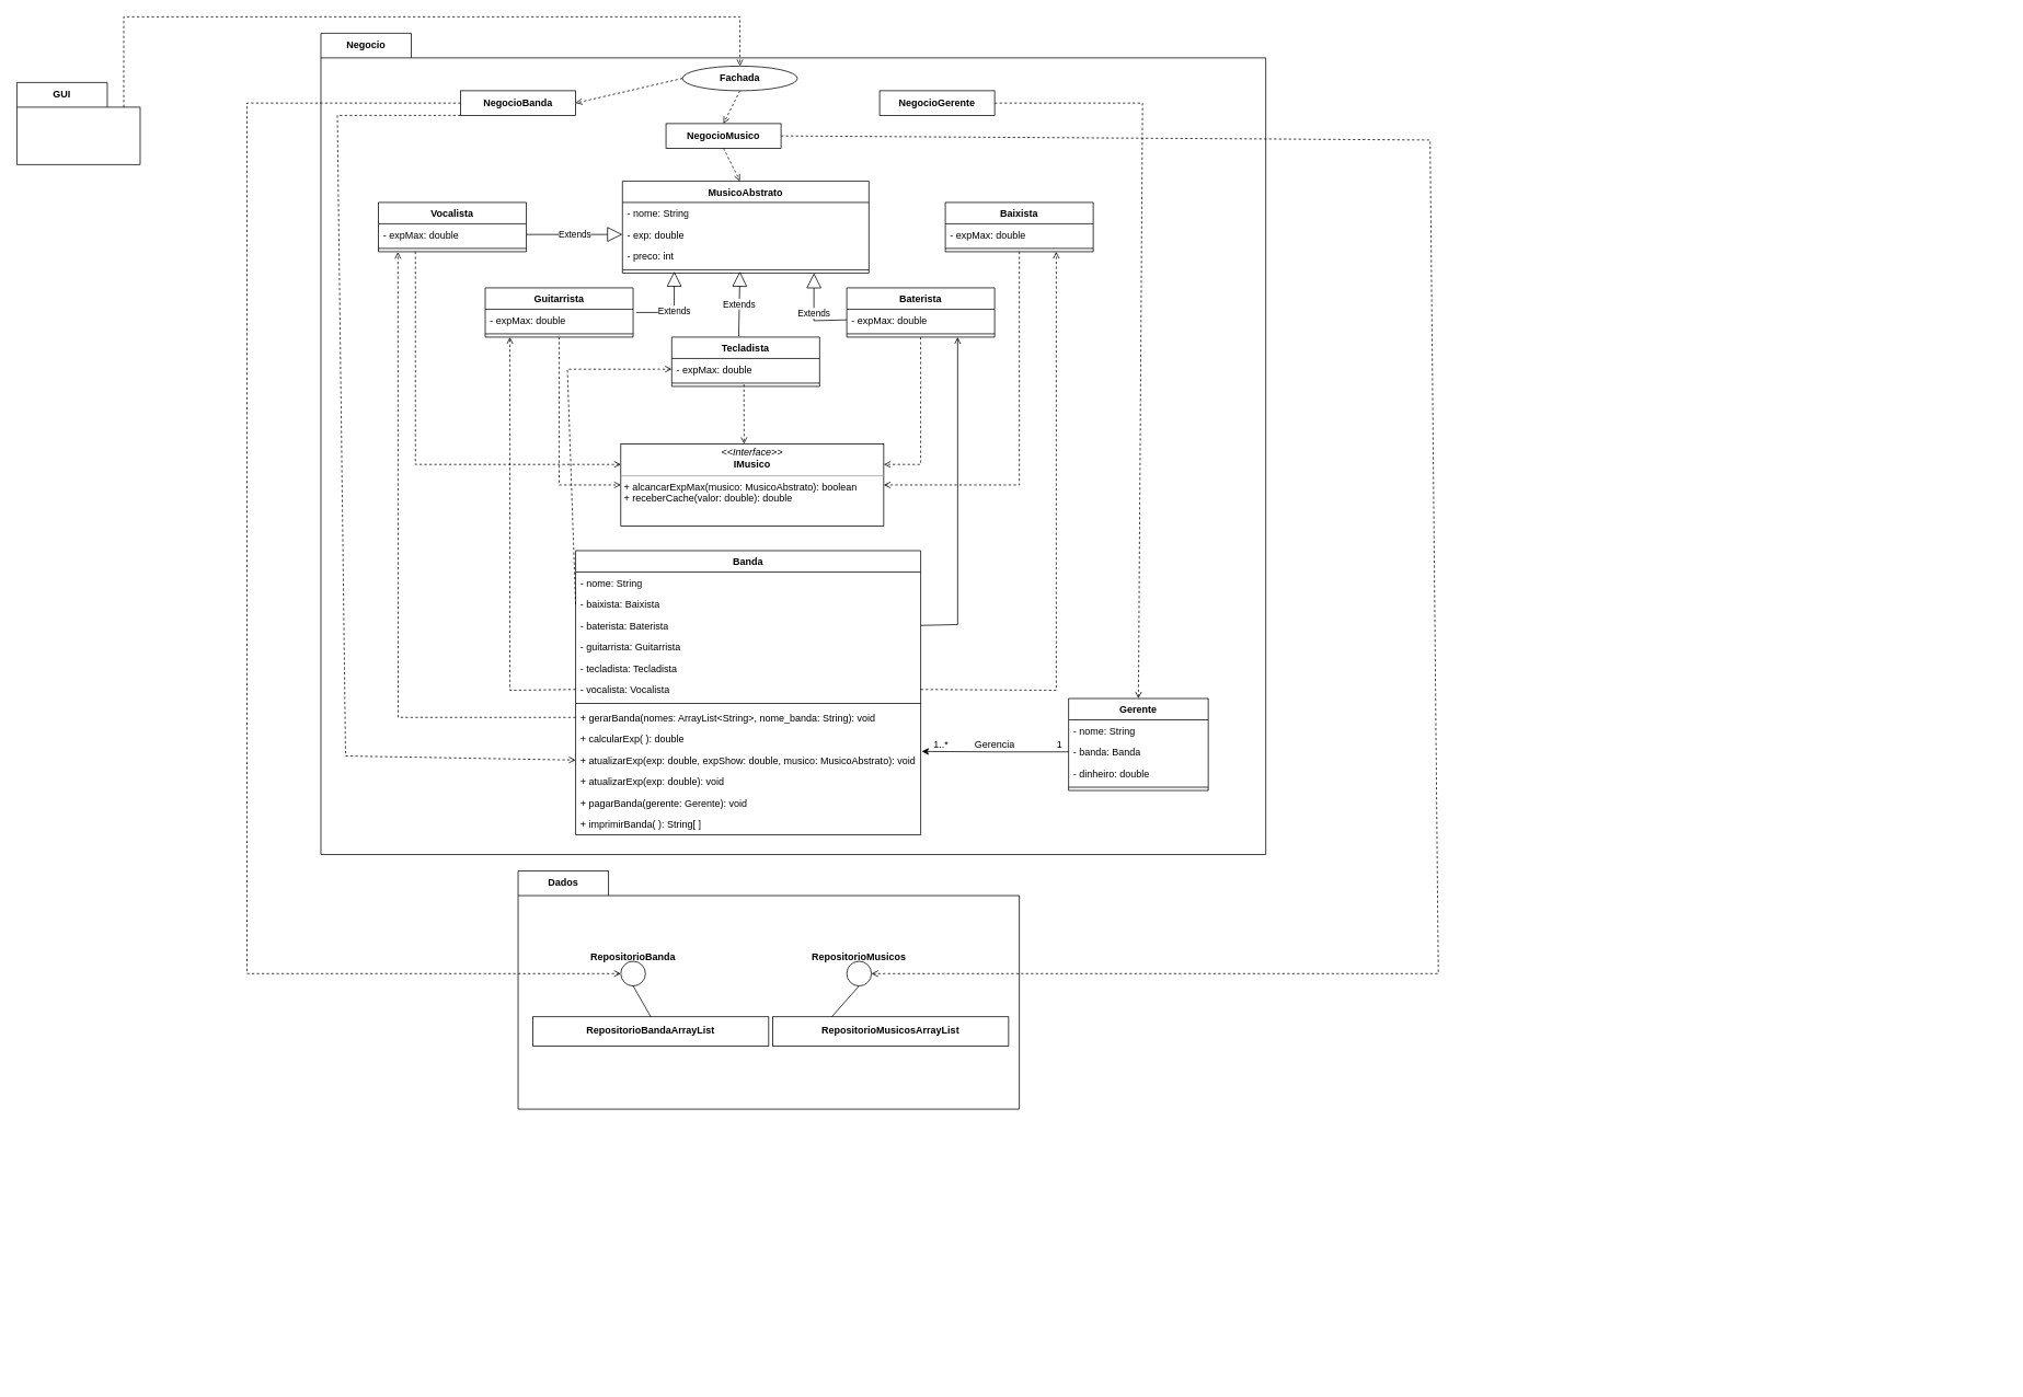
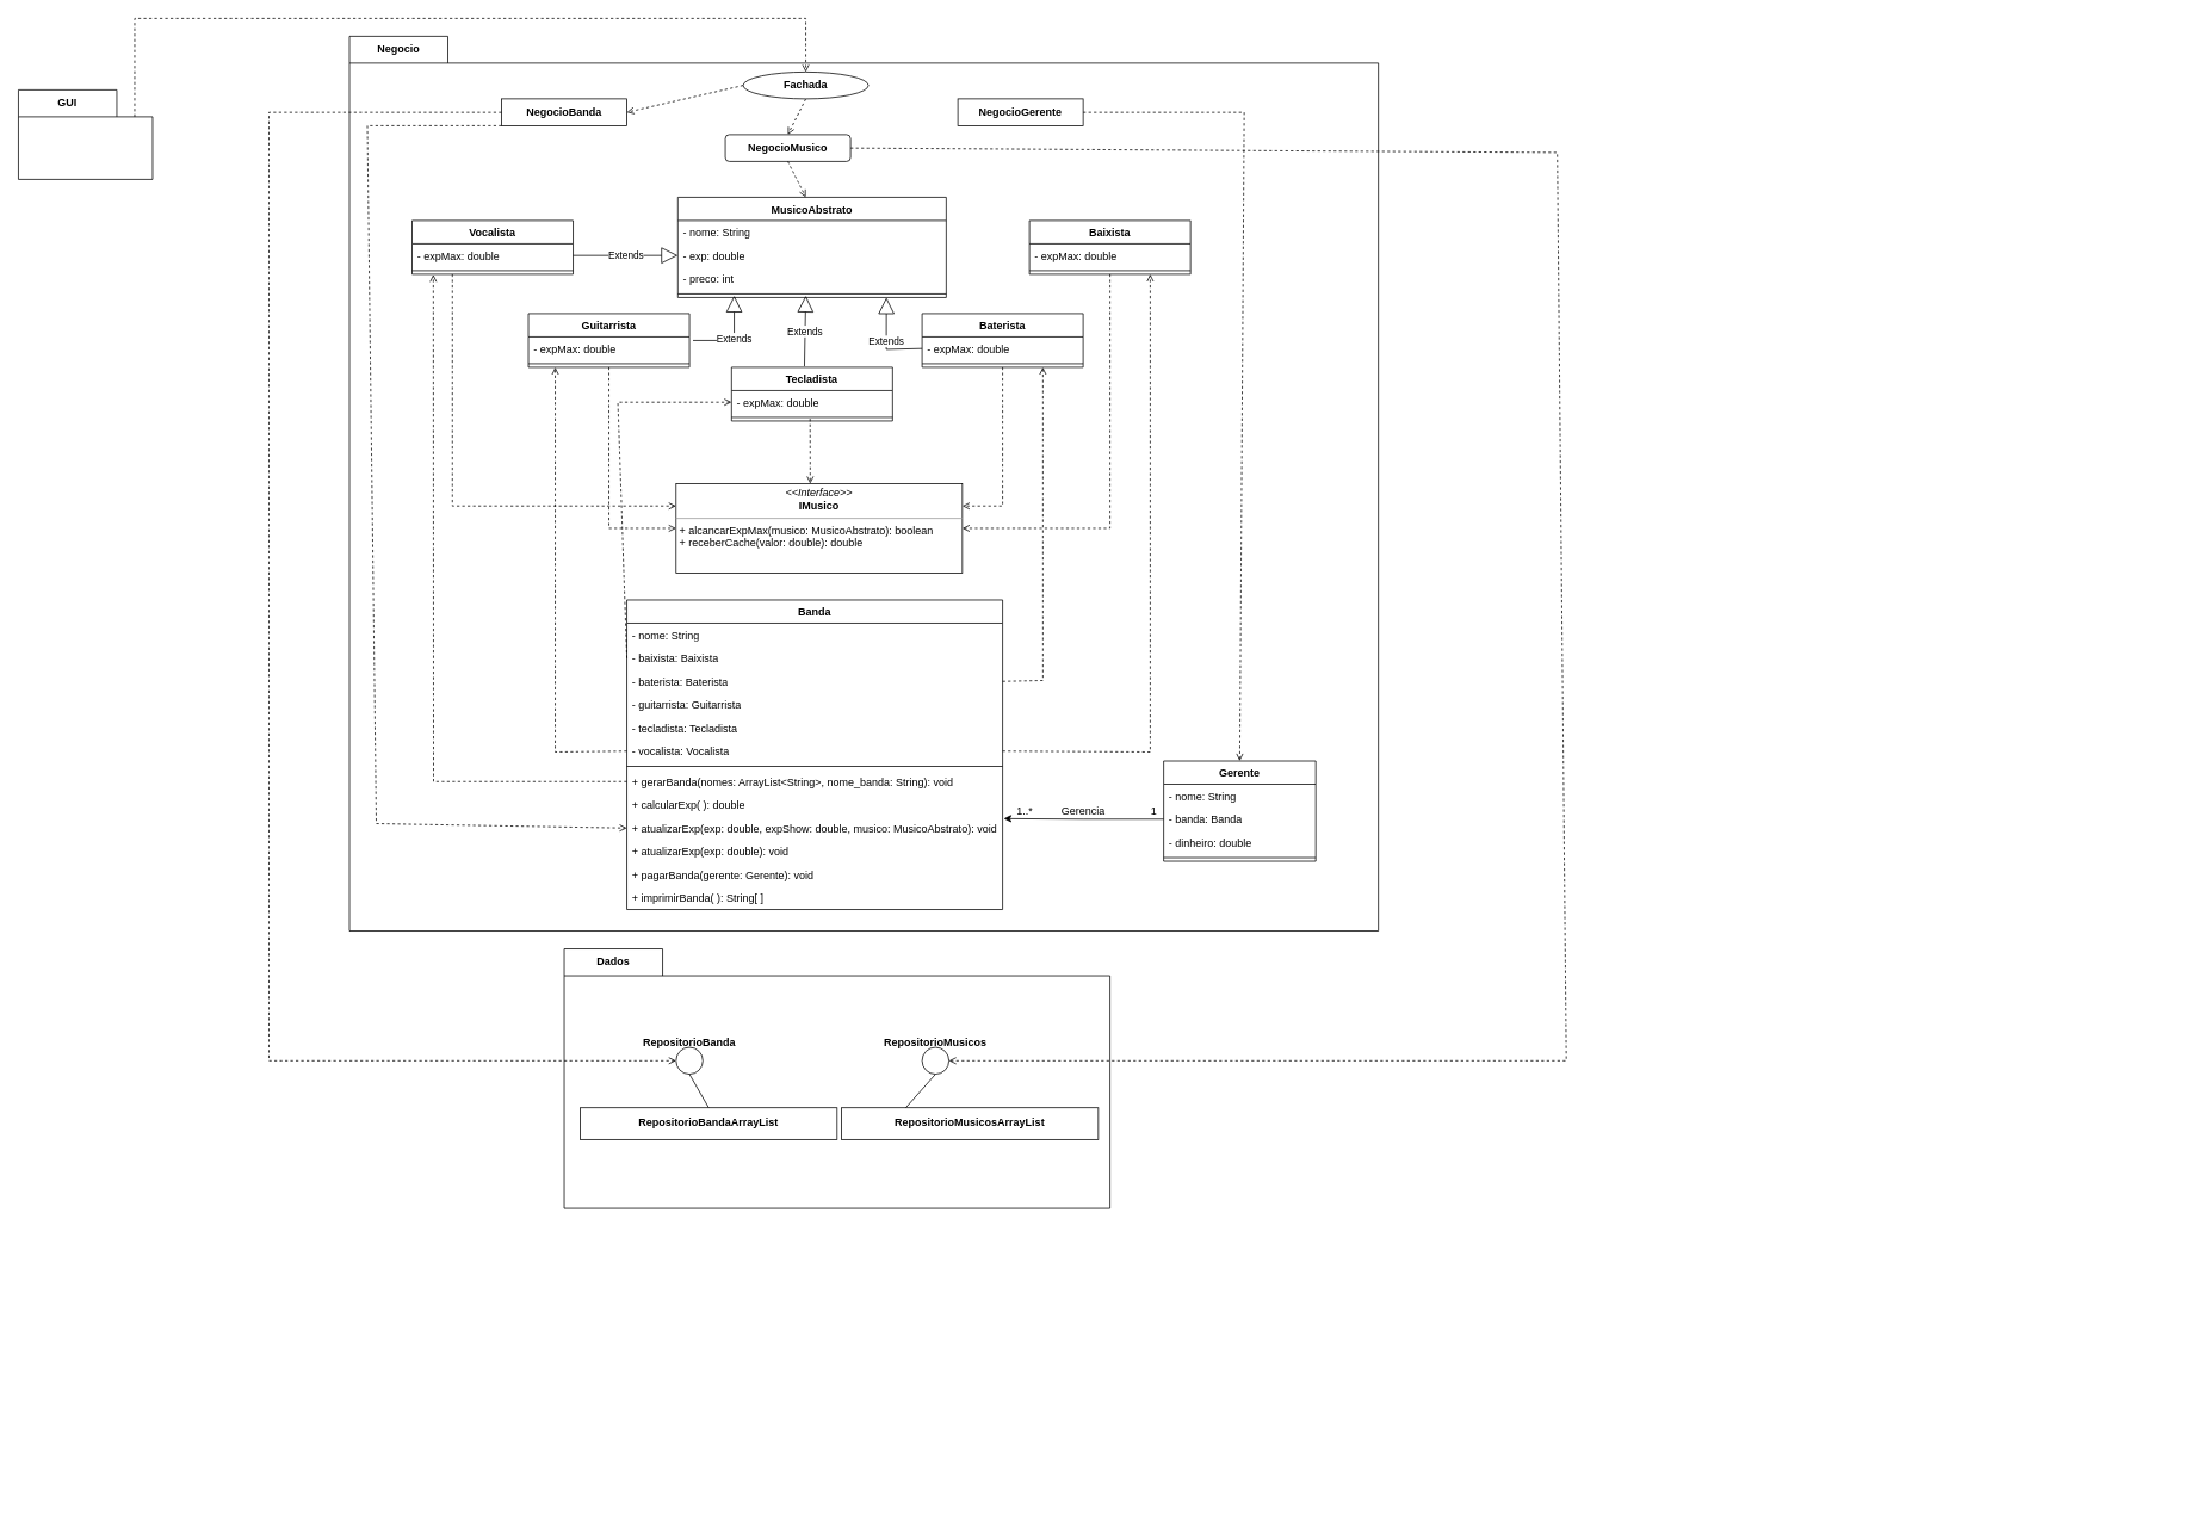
- <mxCell id="4" value="NegocioMusico" style="fontStyle=1;whiteSpace=wrap;html=1;" vertex="1" parent="2"><mxGeometry x="420" y="110" width="140" height="30" as="geometry" /></mxCell>
+ <mxCell id="4" value="NegocioMusico" style="fontStyle=1;whiteSpace=wrap;html=1;rounded=1;" vertex="1" parent="2"><mxGeometry x="420" y="110" width="140" height="30" as="geometry" /></mxCell>
- <mxCell id="63" value="" style="html=1;verticalAlign=bottom;labelBackgroundColor=none;endArrow=open;endFill=0;dashed=0;rounded=0;exitX=1;exitY=0.5;exitDx=0;exitDy=0;entryX=0.75;entryY=1;entryDx=0;entryDy=0;" edge="1" parent="1" source="30" target="18"><mxGeometry width="160" relative="1" as="geometry"><mxPoint x="1340" y="460" as="sourcePoint" /><mxPoint x="1500" y="460" as="targetPoint" /><Array as="points"><mxPoint x="1165" y="760" /></Array></mxGeometry></mxCell>
+ <mxCell id="63" value="" style="html=1;verticalAlign=bottom;labelBackgroundColor=none;endArrow=open;endFill=0;dashed=1;rounded=0;exitX=1;exitY=0.5;exitDx=0;exitDy=0;entryX=0.75;entryY=1;entryDx=0;entryDy=0;" edge="1" parent="1" source="30" target="18"><mxGeometry width="160" relative="1" as="geometry"><mxPoint x="1340" y="460" as="sourcePoint" /><mxPoint x="1500" y="460" as="targetPoint" /><Array as="points"><mxPoint x="1165" y="760" /></Array></mxGeometry></mxCell>
